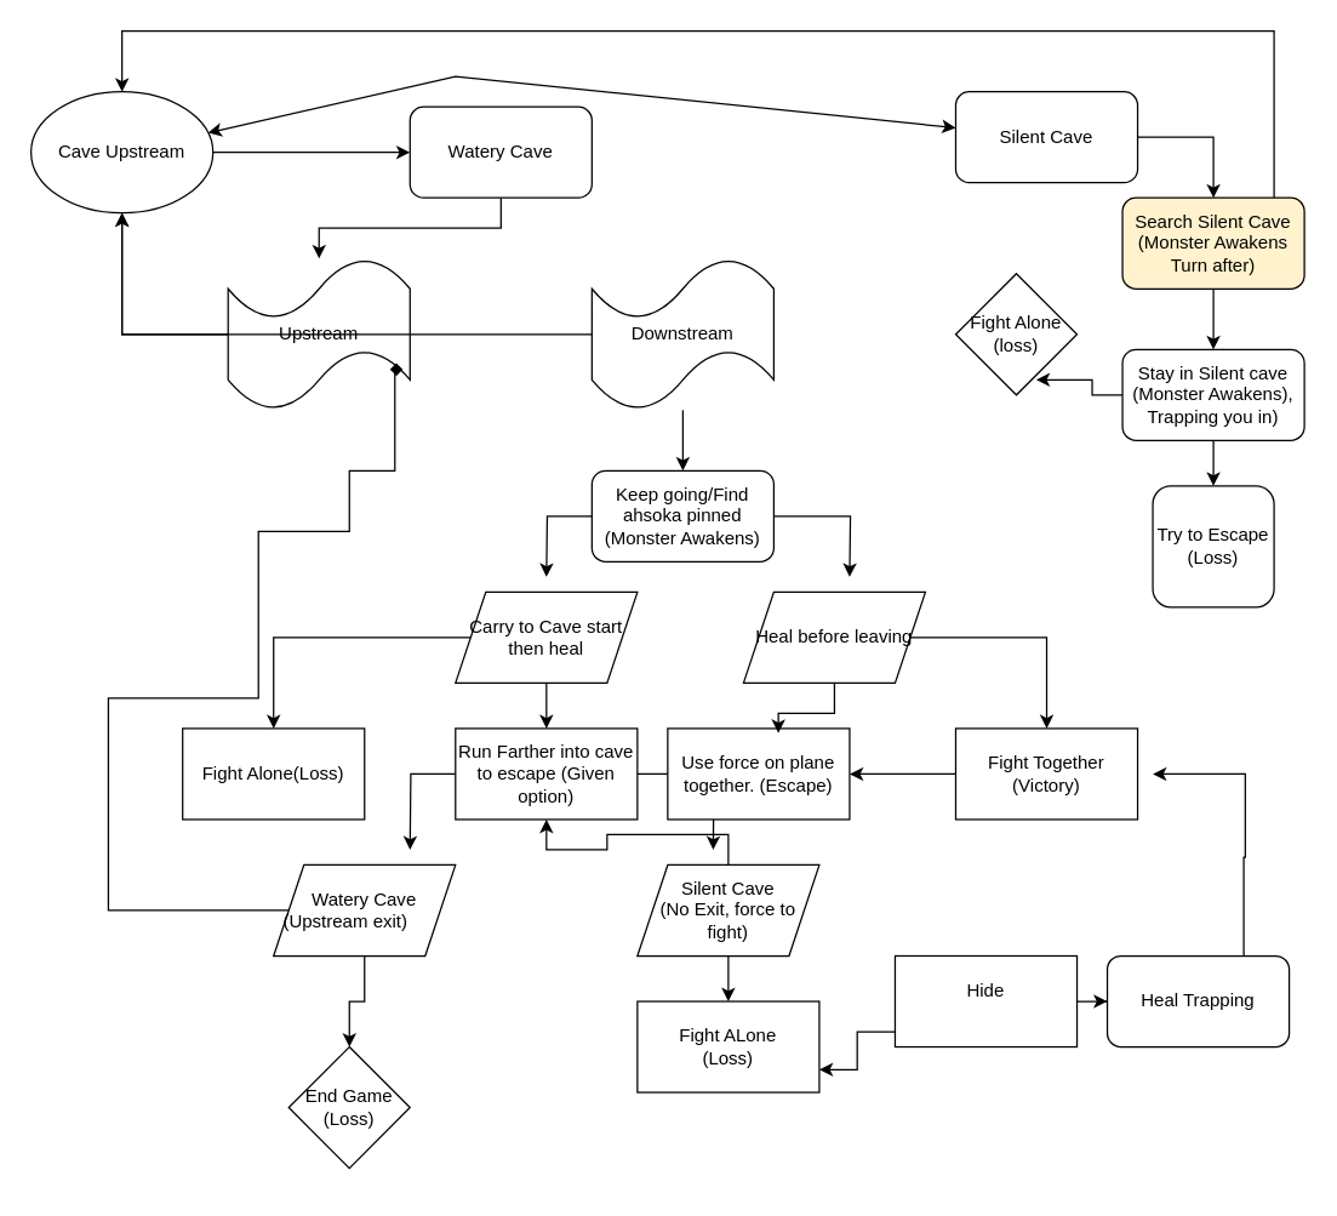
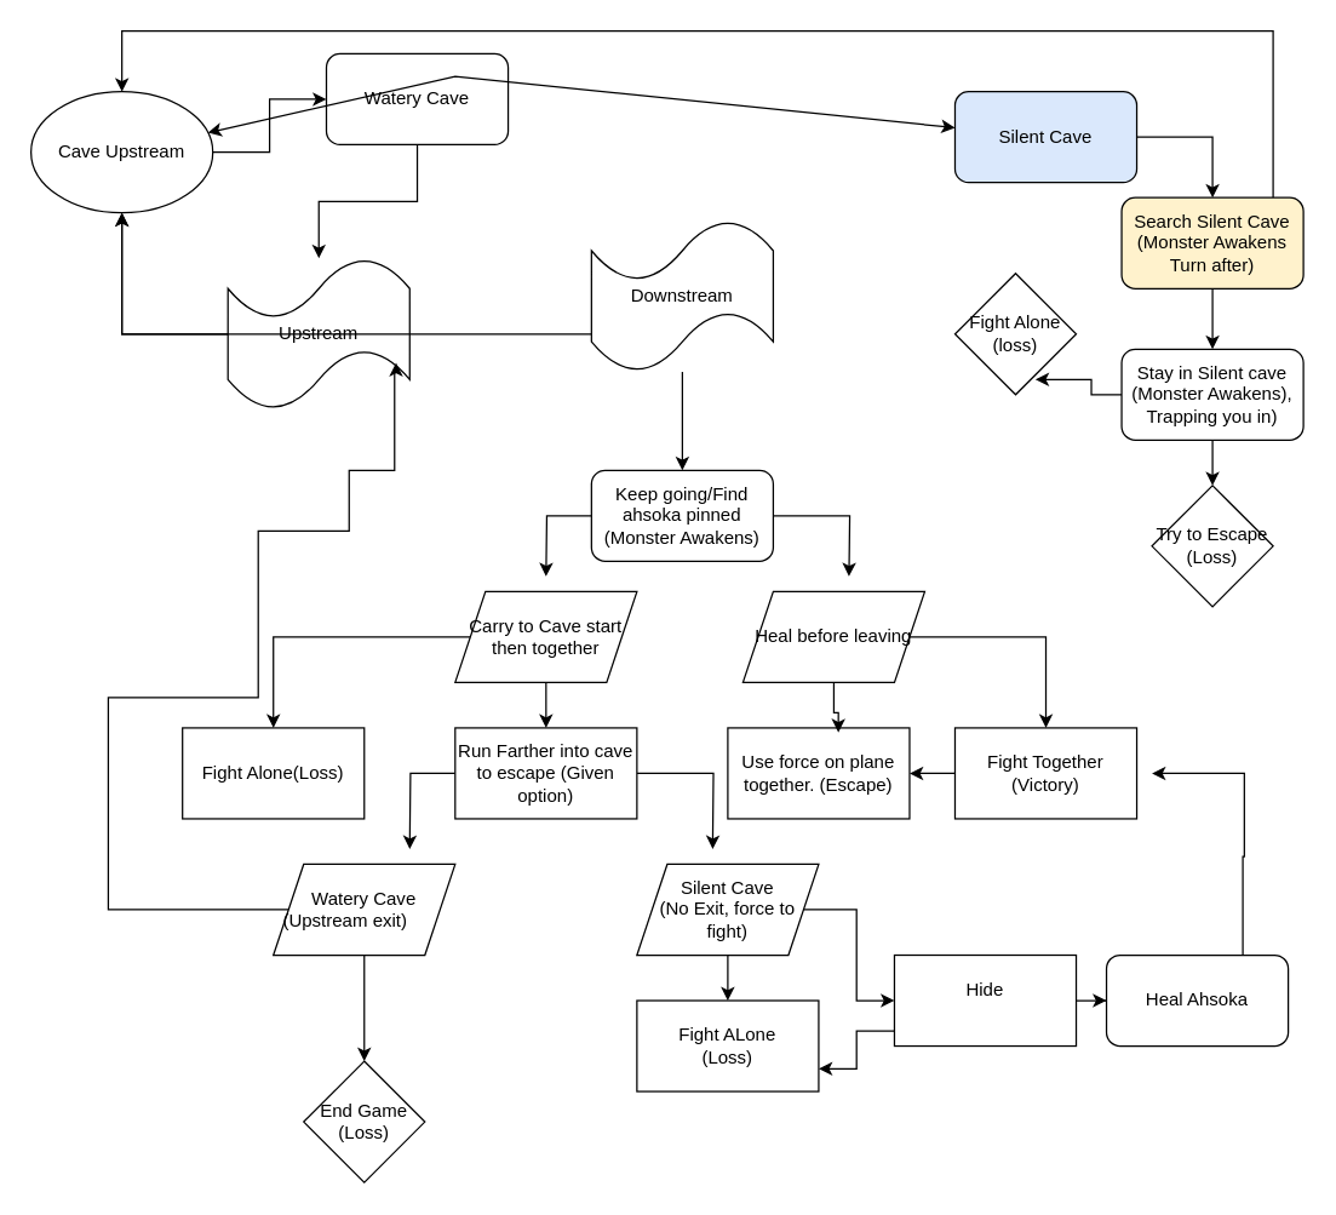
- <mxCell id="7" value="Silent Cave" style="rounded=1;whiteSpace=wrap;html=1;" vertex="1" parent="1"><mxGeometry x="630" y="60" width="120" height="60" as="geometry" /></mxCell>
+ <mxCell id="7" value="Silent Cave" style="rounded=1;whiteSpace=wrap;html=1;fillColor=#dae8fc;" vertex="1" parent="1"><mxGeometry x="630" y="60" width="120" height="60" as="geometry" /></mxCell>
- <mxCell id="5" value="Watery Cave" style="rounded=1;whiteSpace=wrap;html=1;" vertex="1" parent="1"><mxGeometry x="270" y="70" width="120" height="60" as="geometry" /></mxCell>
+ <mxCell id="5" value="Watery Cave" style="rounded=1;whiteSpace=wrap;html=1;" vertex="1" parent="1"><mxGeometry x="215" y="35" width="120" height="60" as="geometry" /></mxCell>
- <mxCell id="12" value="Downstream" style="shape=tape;whiteSpace=wrap;html=1;" vertex="1" parent="1"><mxGeometry x="390" y="170" width="120" height="100" as="geometry" /></mxCell>
+ <mxCell id="12" value="Downstream" style="shape=tape;whiteSpace=wrap;html=1;" vertex="1" parent="1"><mxGeometry x="390" y="145" width="120" height="100" as="geometry" /></mxCell>
- <mxCell id="29" style="edgeStyle=orthogonalEdgeStyle;rounded=0;orthogonalLoop=1;jettySize=auto;html=1;entryX=0.925;entryY=0.69;entryDx=0;entryDy=0;entryPerimeter=0;endArrow=diamond;" edge="1" parent="1" source="31" target="9"><mxGeometry relative="1" as="geometry"><mxPoint x="260" y="260" as="targetPoint" /><Array as="points"><mxPoint x="71" y="600" /><mxPoint x="71" y="460" /><mxPoint x="170" y="460" /><mxPoint x="170" y="350" /><mxPoint x="230" y="350" /><mxPoint x="230" y="310" /><mxPoint x="260" y="310" /><mxPoint x="260" y="243" /><mxPoint x="261" y="243" /></Array></mxGeometry></mxCell>
+ <mxCell id="29" style="edgeStyle=orthogonalEdgeStyle;rounded=0;orthogonalLoop=1;jettySize=auto;html=1;entryX=0.925;entryY=0.69;entryDx=0;entryDy=0;entryPerimeter=0;" edge="1" parent="1" source="31" target="9"><mxGeometry relative="1" as="geometry"><mxPoint x="260" y="260" as="targetPoint" /><Array as="points"><mxPoint x="71" y="600" /><mxPoint x="71" y="460" /><mxPoint x="170" y="460" /><mxPoint x="170" y="350" /><mxPoint x="230" y="350" /><mxPoint x="230" y="310" /><mxPoint x="260" y="310" /><mxPoint x="260" y="243" /><mxPoint x="261" y="243" /></Array></mxGeometry></mxCell>
- <mxCell id="49" value="Try to Escape&lt;br&gt;(Loss)" style="whiteSpace=wrap;html=1;rounded=1;" vertex="1" parent="1"><mxGeometry x="760" y="320" width="80" height="80" as="geometry" /></mxCell>
+ <mxCell id="49" value="Try to Escape&lt;br&gt;(Loss)" style="rhombus;whiteSpace=wrap;html=1;" vertex="1" parent="1"><mxGeometry x="760" y="320" width="80" height="80" as="geometry" /></mxCell>
- <mxCell id="20" value="Carry to Cave start&lt;br&gt;then heal" style="shape=parallelogram;perimeter=parallelogramPerimeter;whiteSpace=wrap;html=1;fixedSize=1;" vertex="1" parent="1"><mxGeometry x="300" y="390" width="120" height="60" as="geometry" /></mxCell>
+ <mxCell id="20" value="Carry to Cave start&lt;br&gt;then together" style="shape=parallelogram;perimeter=parallelogramPerimeter;whiteSpace=wrap;html=1;fixedSize=1;" vertex="1" parent="1"><mxGeometry x="300" y="390" width="120" height="60" as="geometry" /></mxCell>
- <mxCell id="27" value="Use force on plane together. (Escape)" style="rounded=0;whiteSpace=wrap;html=1;" vertex="1" parent="1"><mxGeometry x="440" y="480" width="120" height="60" as="geometry" /></mxCell>
+ <mxCell id="27" value="Use force on plane together. (Escape)" style="rounded=0;whiteSpace=wrap;html=1;" vertex="1" parent="1"><mxGeometry x="480" y="480" width="120" height="60" as="geometry" /></mxCell>
- <mxCell id="32" value="" style="edgeStyle=orthogonalEdgeStyle;rounded=0;orthogonalLoop=1;jettySize=auto;html=1;" edge="1" parent="1" source="34" target="26"><mxGeometry relative="1" as="geometry" /></mxCell>
+ <mxCell id="32" value="" style="edgeStyle=orthogonalEdgeStyle;rounded=0;orthogonalLoop=1;jettySize=auto;html=1;" edge="1" parent="1" source="34" target="38"><mxGeometry relative="1" as="geometry" /></mxCell>
- <mxCell id="41" value="Heal Trapping" style="rounded=1;whiteSpace=wrap;html=1;" vertex="1" parent="1"><mxGeometry x="730" y="630" width="120" height="60" as="geometry" /></mxCell>
+ <mxCell id="41" value="Heal Ahsoka" style="rounded=1;whiteSpace=wrap;html=1;" vertex="1" parent="1"><mxGeometry x="730" y="630" width="120" height="60" as="geometry" /></mxCell>
- <mxCell id="35" value="End Game&lt;br&gt;(Loss)" style="rhombus;whiteSpace=wrap;html=1;" vertex="1" parent="1"><mxGeometry x="190" y="690" width="80" height="80" as="geometry" /></mxCell>
+ <mxCell id="35" value="End Game&lt;br&gt;(Loss)" style="rhombus;whiteSpace=wrap;html=1;" vertex="1" parent="1"><mxGeometry x="200" y="700" width="80" height="80" as="geometry" /></mxCell>
